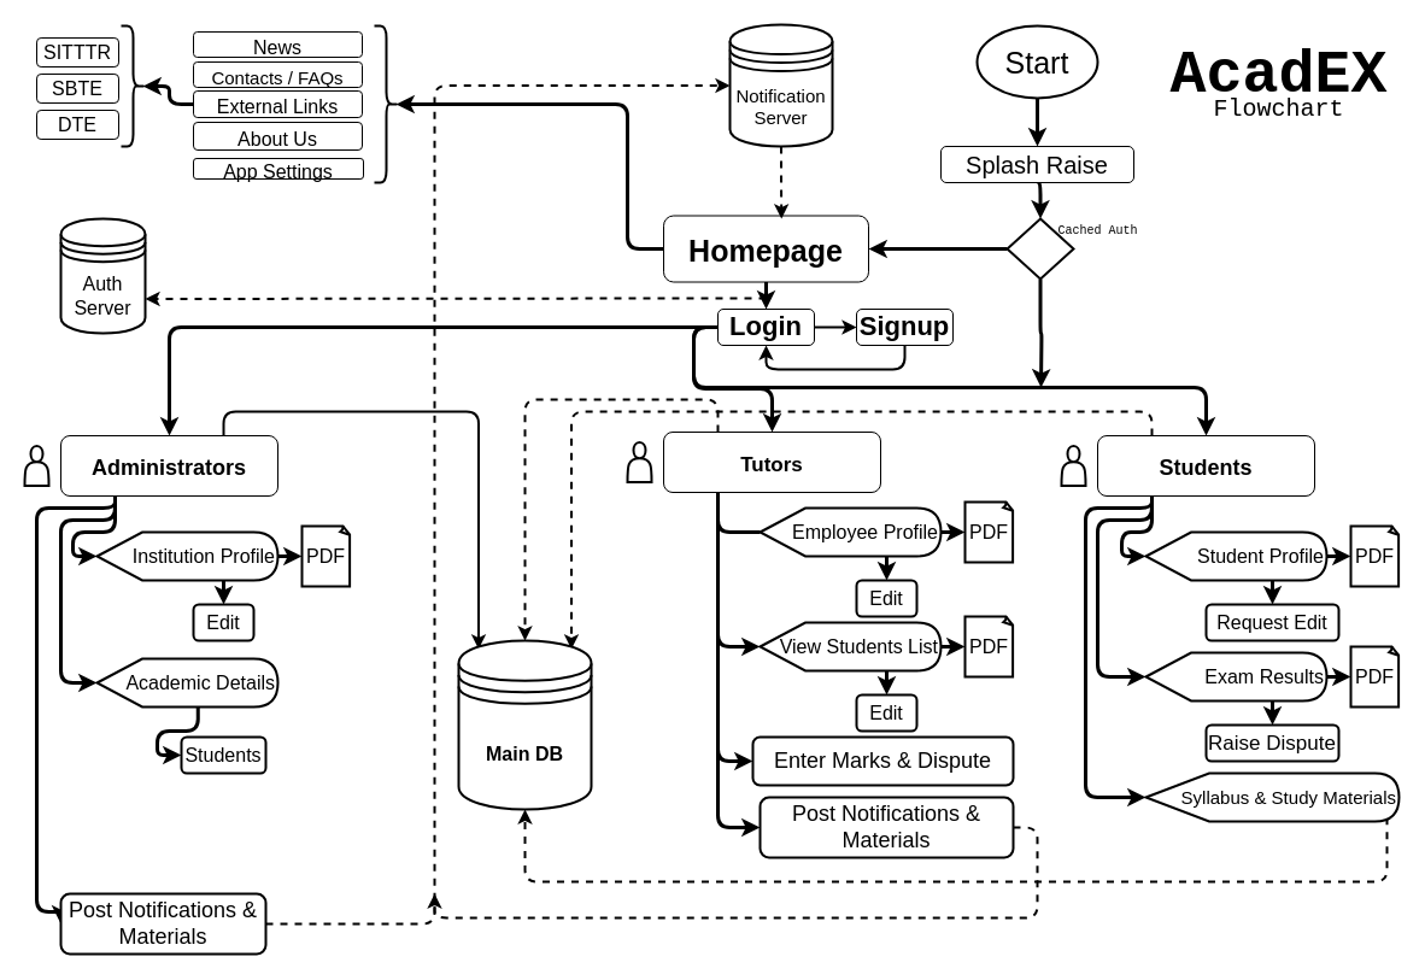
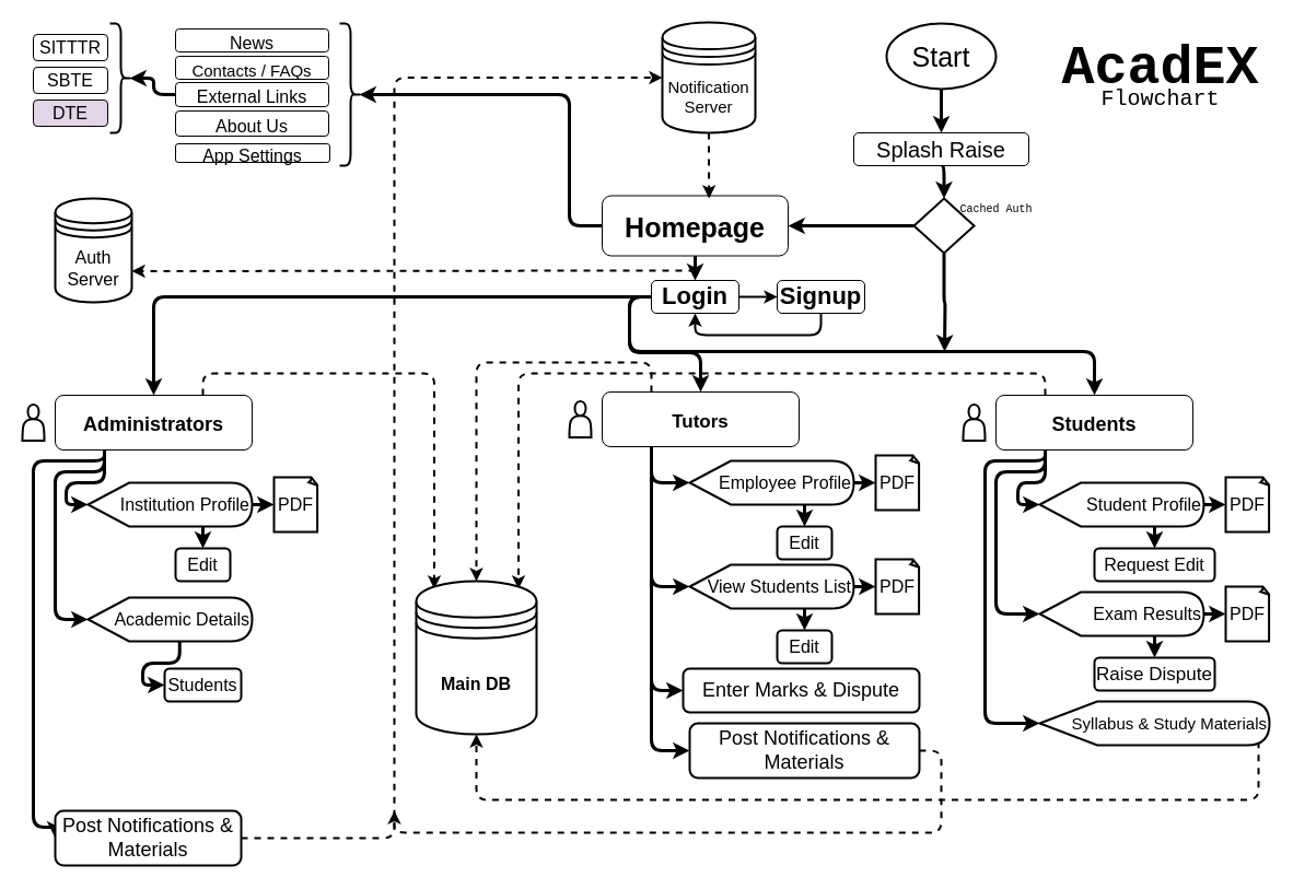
- <mxCell id="76" value="DTE" style="rounded=1;whiteSpace=wrap;html=1;fontSize=16;" vertex="1" parent="1"><mxGeometry x="30" y="91" width="68" height="24" as="geometry" /></mxCell>
+ <mxCell id="76" value="DTE" style="rounded=1;whiteSpace=wrap;html=1;fontSize=16;fillColor=#e1d5e7;" vertex="1" parent="1"><mxGeometry x="30" y="91" width="68" height="24" as="geometry" /></mxCell>
- <mxCell id="23" style="edgeStyle=orthogonalEdgeStyle;rounded=1;orthogonalLoop=1;jettySize=auto;html=1;exitX=0.75;exitY=0;exitDx=0;exitDy=0;entryX=0.15;entryY=0.05;entryDx=0;entryDy=0;entryPerimeter=0;dashed=0;fontSize=15;strokeWidth=2;" edge="1" parent="1" source="24" target="85"><mxGeometry relative="1" as="geometry" /></mxCell>
+ <mxCell id="23" style="edgeStyle=orthogonalEdgeStyle;rounded=1;orthogonalLoop=1;jettySize=auto;html=1;exitX=0.75;exitY=0;exitDx=0;exitDy=0;entryX=0.15;entryY=0.05;entryDx=0;entryDy=0;entryPerimeter=0;dashed=1;fontSize=15;strokeWidth=2;" edge="1" parent="1" source="24" target="85"><mxGeometry relative="1" as="geometry" /></mxCell>
- <mxCell id="25" style="edgeStyle=orthogonalEdgeStyle;rounded=1;orthogonalLoop=1;jettySize=auto;html=1;exitX=0.25;exitY=1;exitDx=0;exitDy=0;entryX=0;entryY=0.5;entryDx=0;entryDy=0;entryPerimeter=0;fontSize=16;strokeWidth=3;endArrow=none;" edge="1" parent="1" source="30" target="47"><mxGeometry relative="1" as="geometry"><Array as="points"><mxPoint x="595" y="441" /></Array></mxGeometry></mxCell>
+ <mxCell id="25" style="edgeStyle=orthogonalEdgeStyle;rounded=1;orthogonalLoop=1;jettySize=auto;html=1;exitX=0.25;exitY=1;exitDx=0;exitDy=0;entryX=0;entryY=0.5;entryDx=0;entryDy=0;entryPerimeter=0;fontSize=16;strokeWidth=3;" edge="1" parent="1" source="30" target="47"><mxGeometry relative="1" as="geometry"><Array as="points"><mxPoint x="595" y="441" /></Array></mxGeometry></mxCell>
